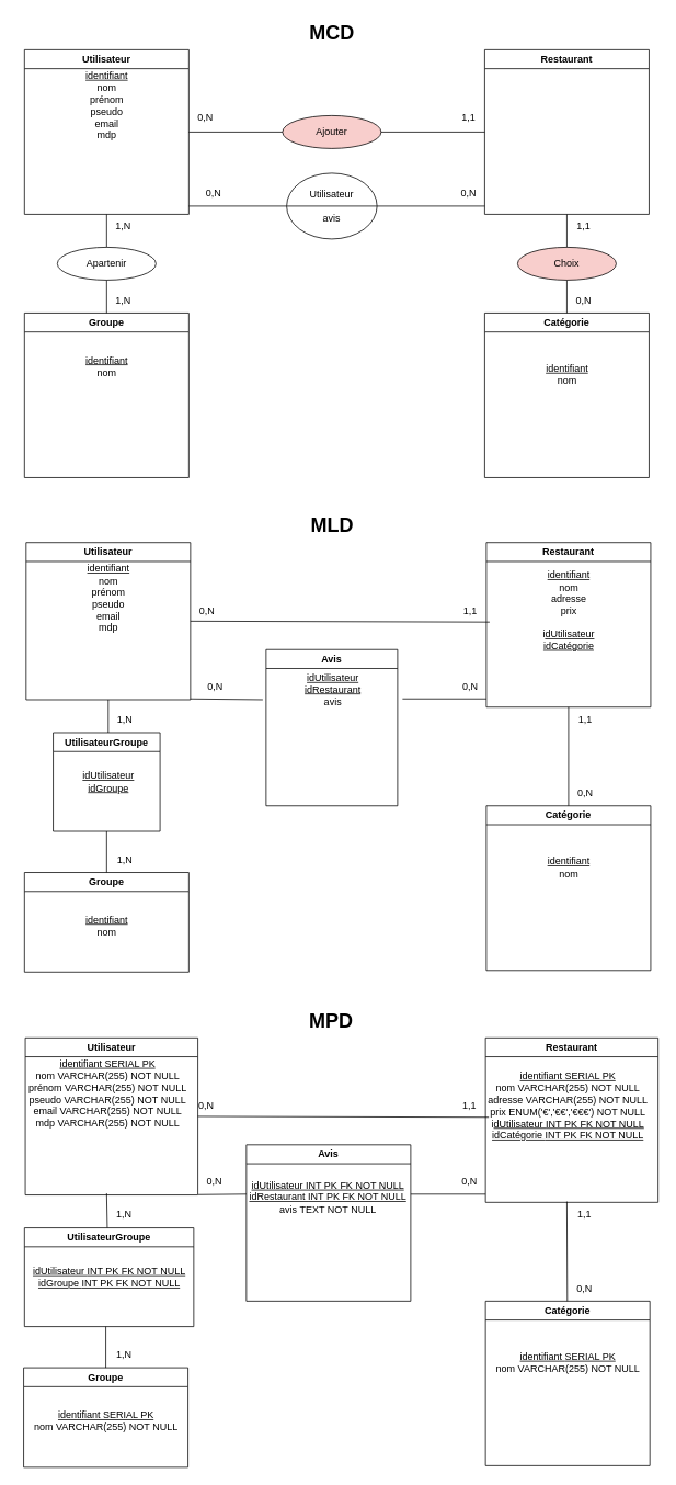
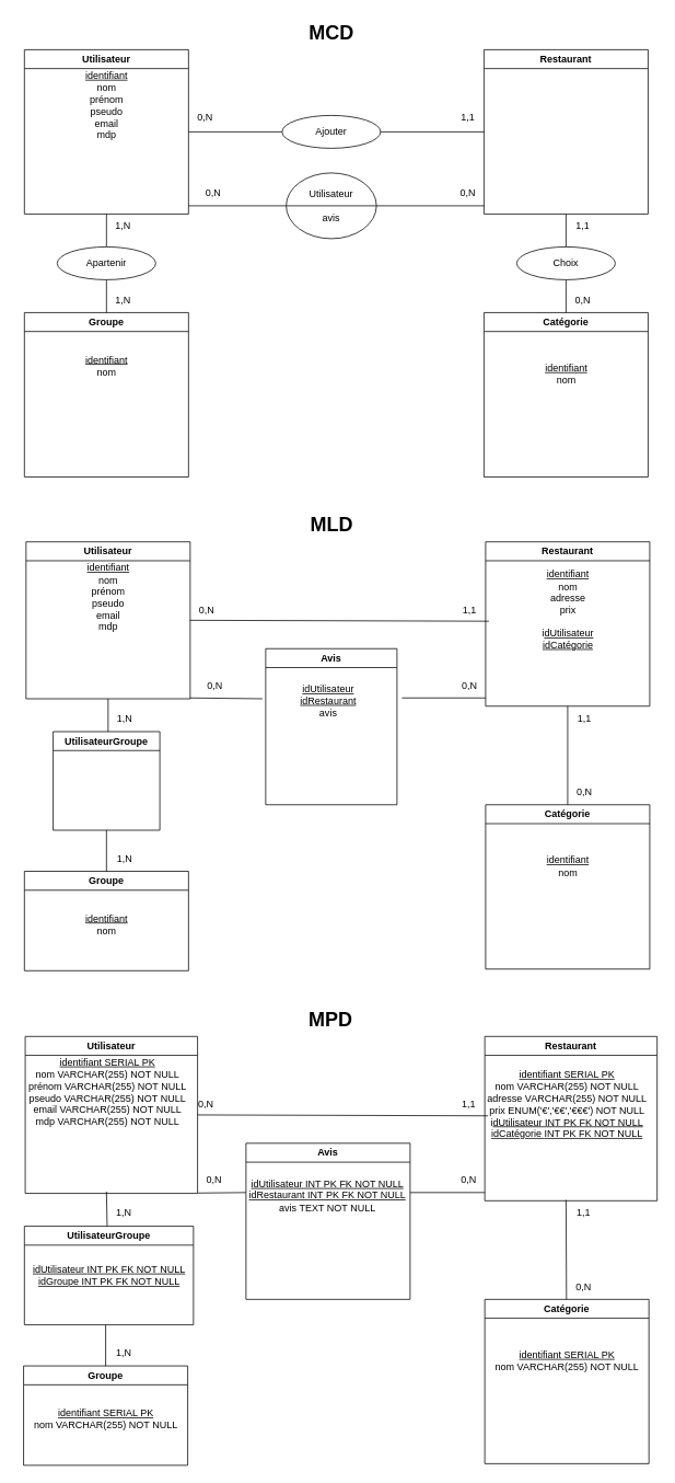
- <mxCell id="5" value="Ajouter" style="ellipse;whiteSpace=wrap;html=1;fillColor=#f8cecc;" vertex="1" parent="1"><mxGeometry x="343" y="140" width="120" height="40" as="geometry" /></mxCell>
+ <mxCell id="5" value="Ajouter" style="ellipse;whiteSpace=wrap;html=1;" vertex="1" parent="1"><mxGeometry x="343" y="140" width="120" height="40" as="geometry" /></mxCell>
- <mxCell id="10" value="Choix" style="ellipse;whiteSpace=wrap;html=1;fillColor=#f8cecc;" vertex="1" parent="1"><mxGeometry x="629" y="300" width="120" height="40" as="geometry" /></mxCell>
+ <mxCell id="10" value="Choix" style="ellipse;whiteSpace=wrap;html=1;" vertex="1" parent="1"><mxGeometry x="629" y="300" width="120" height="40" as="geometry" /></mxCell>
- <mxCell id="54" value="&lt;u&gt;idUtilisateur&lt;/u&gt;&lt;br&gt;&lt;u&gt;idRestaurant&lt;/u&gt;&lt;br&gt;avis" style="text;html=1;align=center;verticalAlign=middle;resizable=0;points=[];autosize=1;strokeColor=none;fillColor=none;" vertex="1" parent="1"><mxGeometry x="359" y="808" width="90" height="60" as="geometry" /></mxCell>
+ <mxCell id="54" value="&lt;u&gt;idUtilisateur&lt;/u&gt;&lt;br&gt;&lt;u&gt;idRestaurant&lt;/u&gt;&lt;br&gt;avis" style="text;html=1;align=center;verticalAlign=middle;resizable=0;points=[];autosize=1;strokeColor=none;fillColor=none;" vertex="1" parent="1"><mxGeometry x="354" y="823" width="90" height="60" as="geometry" /></mxCell>
- <mxCell id="56" value="&lt;u&gt;idUtilisateur&lt;br&gt;idGroupe&lt;/u&gt;" style="text;html=1;align=center;verticalAlign=middle;resizable=0;points=[];autosize=1;strokeColor=none;fillColor=none;" vertex="1" parent="55"><mxGeometry x="22" y="40" width="90" height="40" as="geometry" /></mxCell>
